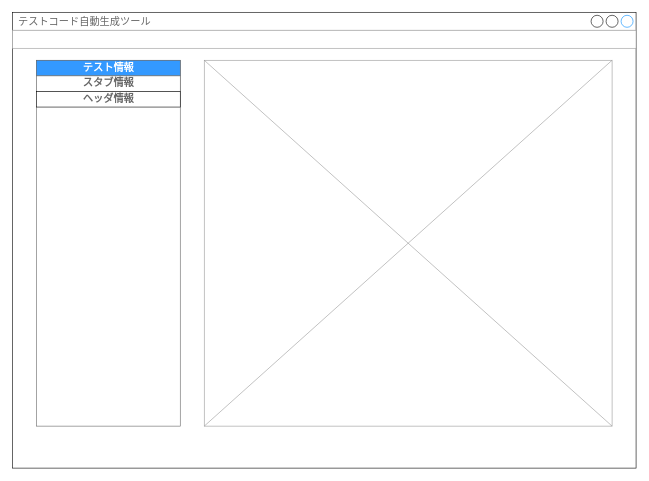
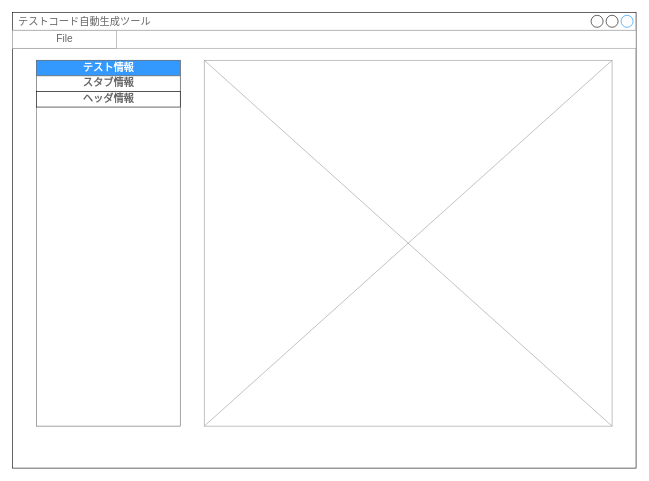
+ <mxCell id="9" value="File" style="strokeColor=inherit;fillColor=inherit;gradientColor=inherit;strokeWidth=1;shadow=0;dashed=0;align=center;html=1;shape=mxgraph.mockup.forms.rrect;rSize=0;fontSize=17;fontColor=#666666;" vertex="1" parent="8"><mxGeometry width="173.333" height="30" as="geometry" /></mxCell>
